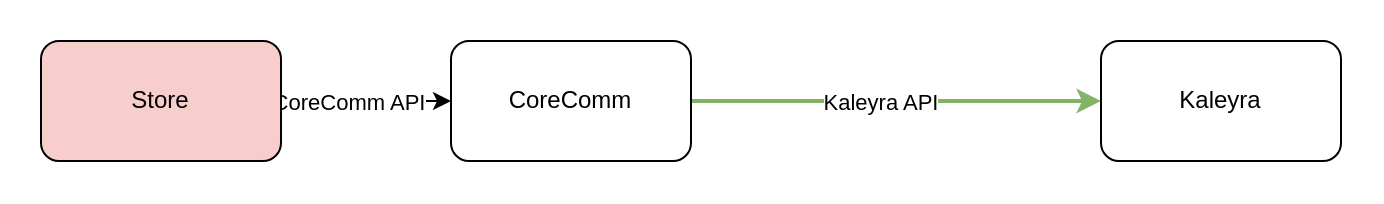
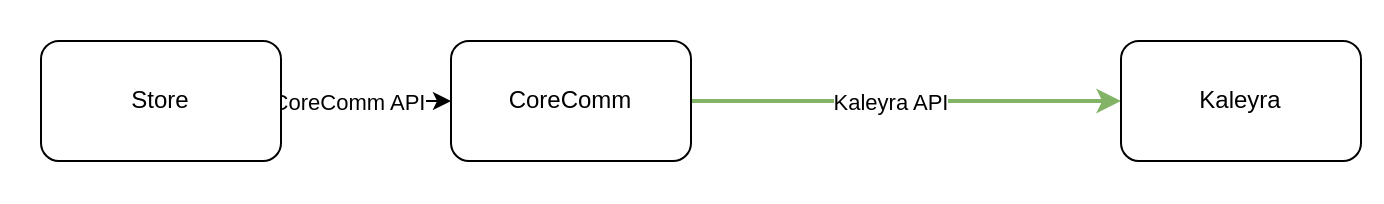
- <mxCell id="4" value="Store" style="rounded=1;whiteSpace=wrap;html=1;fillColor=#f8cecc;" vertex="1" parent="1"><mxGeometry x="20" y="20" width="120" height="60" as="geometry" /></mxCell>
+ <mxCell id="4" value="Store" style="rounded=1;whiteSpace=wrap;html=1;" vertex="1" parent="1"><mxGeometry x="20" y="20" width="120" height="60" as="geometry" /></mxCell>
- <mxCell id="8" value="Kaleyra" style="rounded=1;whiteSpace=wrap;html=1;" vertex="1" parent="1"><mxGeometry x="550" y="20" width="120" height="60" as="geometry" /></mxCell>
+ <mxCell id="8" value="Kaleyra" style="rounded=1;whiteSpace=wrap;html=1;" vertex="1" parent="1"><mxGeometry x="560" y="20" width="120" height="60" as="geometry" /></mxCell>
